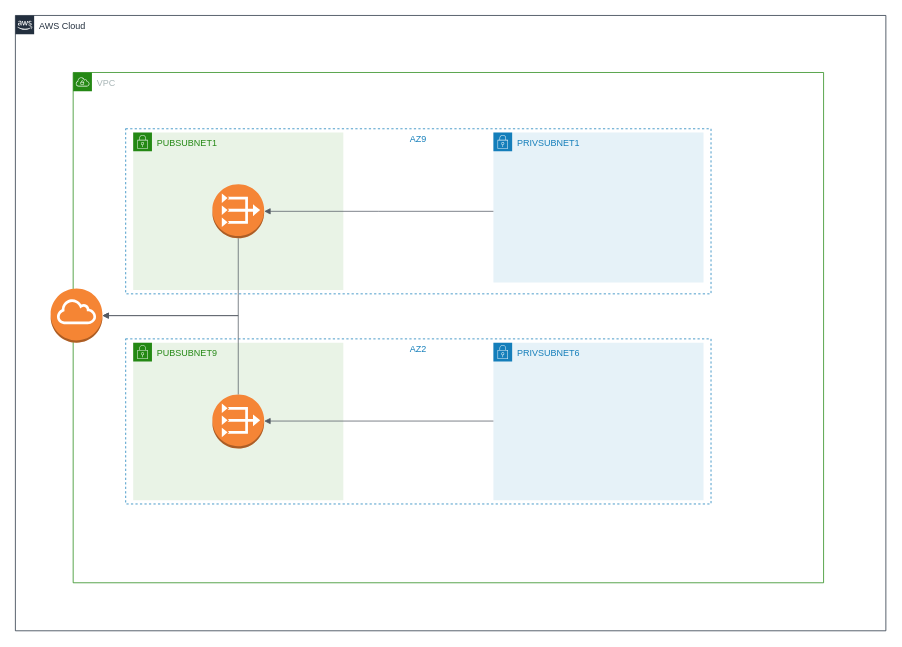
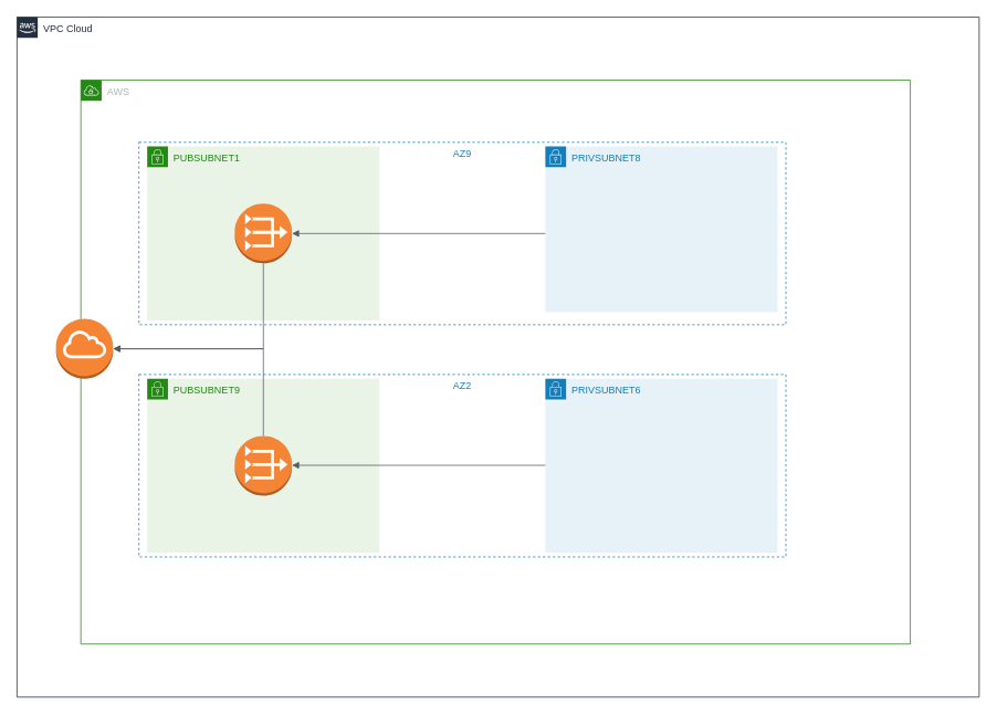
- <mxCell id="2" value="AWS Cloud" style="points=[[0,0],[0.25,0],[0.5,0],[0.75,0],[1,0],[1,0.25],[1,0.5],[1,0.75],[1,1],[0.75,1],[0.5,1],[0.25,1],[0,1],[0,0.75],[0,0.5],[0,0.25]];outlineConnect=0;gradientColor=none;html=1;whiteSpace=wrap;fontSize=12;fontStyle=0;shape=mxgraph.aws4.group;grIcon=mxgraph.aws4.group_aws_cloud_alt;strokeColor=#232F3E;fillColor=none;verticalAlign=top;align=left;spacingLeft=30;fontColor=#232F3E;dashed=0;" vertex="1" parent="1"><mxGeometry x="20" y="20" width="1160" height="820" as="geometry" /></mxCell>
+ <mxCell id="2" value="VPC Cloud" style="points=[[0,0],[0.25,0],[0.5,0],[0.75,0],[1,0],[1,0.25],[1,0.5],[1,0.75],[1,1],[0.75,1],[0.5,1],[0.25,1],[0,1],[0,0.75],[0,0.5],[0,0.25]];outlineConnect=0;gradientColor=none;html=1;whiteSpace=wrap;fontSize=12;fontStyle=0;shape=mxgraph.aws4.group;grIcon=mxgraph.aws4.group_aws_cloud_alt;strokeColor=#232F3E;fillColor=none;verticalAlign=top;align=left;spacingLeft=30;fontColor=#232F3E;dashed=0;" vertex="1" parent="1"><mxGeometry x="20" y="20" width="1160" height="820" as="geometry" /></mxCell>
- <mxCell id="3" value="VPC" style="points=[[0,0],[0.25,0],[0.5,0],[0.75,0],[1,0],[1,0.25],[1,0.5],[1,0.75],[1,1],[0.75,1],[0.5,1],[0.25,1],[0,1],[0,0.75],[0,0.5],[0,0.25]];outlineConnect=0;gradientColor=none;html=1;whiteSpace=wrap;fontSize=12;fontStyle=0;shape=mxgraph.aws4.group;grIcon=mxgraph.aws4.group_vpc;strokeColor=#248814;fillColor=none;verticalAlign=top;align=left;spacingLeft=30;fontColor=#AAB7B8;dashed=0;" vertex="1" parent="1"><mxGeometry x="97" y="96" width="1000" height="680" as="geometry" /></mxCell>
+ <mxCell id="3" value="AWS" style="points=[[0,0],[0.25,0],[0.5,0],[0.75,0],[1,0],[1,0.25],[1,0.5],[1,0.75],[1,1],[0.75,1],[0.5,1],[0.25,1],[0,1],[0,0.75],[0,0.5],[0,0.25]];outlineConnect=0;gradientColor=none;html=1;whiteSpace=wrap;fontSize=12;fontStyle=0;shape=mxgraph.aws4.group;grIcon=mxgraph.aws4.group_vpc;strokeColor=#248814;fillColor=none;verticalAlign=top;align=left;spacingLeft=30;fontColor=#AAB7B8;dashed=0;" vertex="1" parent="1"><mxGeometry x="97" y="96" width="1000" height="680" as="geometry" /></mxCell>
- <mxCell id="7" value="PRIVSUBNET1" style="points=[[0,0],[0.25,0],[0.5,0],[0.75,0],[1,0],[1,0.25],[1,0.5],[1,0.75],[1,1],[0.75,1],[0.5,1],[0.25,1],[0,1],[0,0.75],[0,0.5],[0,0.25]];outlineConnect=0;gradientColor=none;html=1;whiteSpace=wrap;fontSize=12;fontStyle=0;shape=mxgraph.aws4.group;grIcon=mxgraph.aws4.group_security_group;grStroke=0;strokeColor=#147EBA;fillColor=#E6F2F8;verticalAlign=top;align=left;spacingLeft=30;fontColor=#147EBA;dashed=0;" vertex="1" parent="1"><mxGeometry x="657" y="176" width="280" height="200" as="geometry" /></mxCell>
+ <mxCell id="7" value="PRIVSUBNET8" style="points=[[0,0],[0.25,0],[0.5,0],[0.75,0],[1,0],[1,0.25],[1,0.5],[1,0.75],[1,1],[0.75,1],[0.5,1],[0.25,1],[0,1],[0,0.75],[0,0.5],[0,0.25]];outlineConnect=0;gradientColor=none;html=1;whiteSpace=wrap;fontSize=12;fontStyle=0;shape=mxgraph.aws4.group;grIcon=mxgraph.aws4.group_security_group;grStroke=0;strokeColor=#147EBA;fillColor=#E6F2F8;verticalAlign=top;align=left;spacingLeft=30;fontColor=#147EBA;dashed=0;" vertex="1" parent="1"><mxGeometry x="657" y="176" width="280" height="200" as="geometry" /></mxCell>
